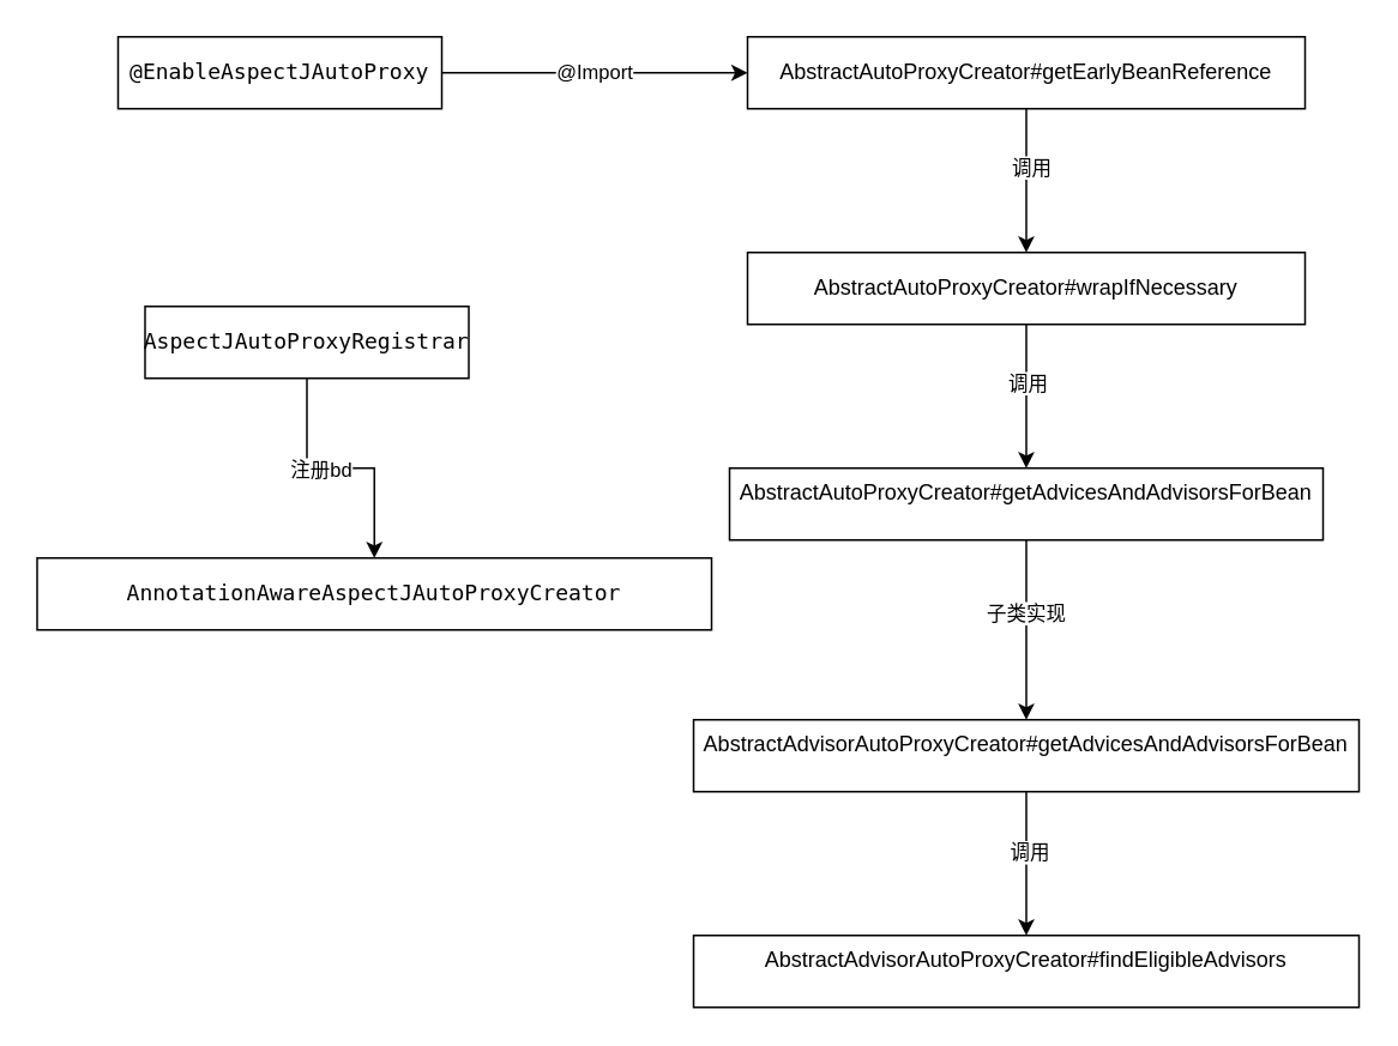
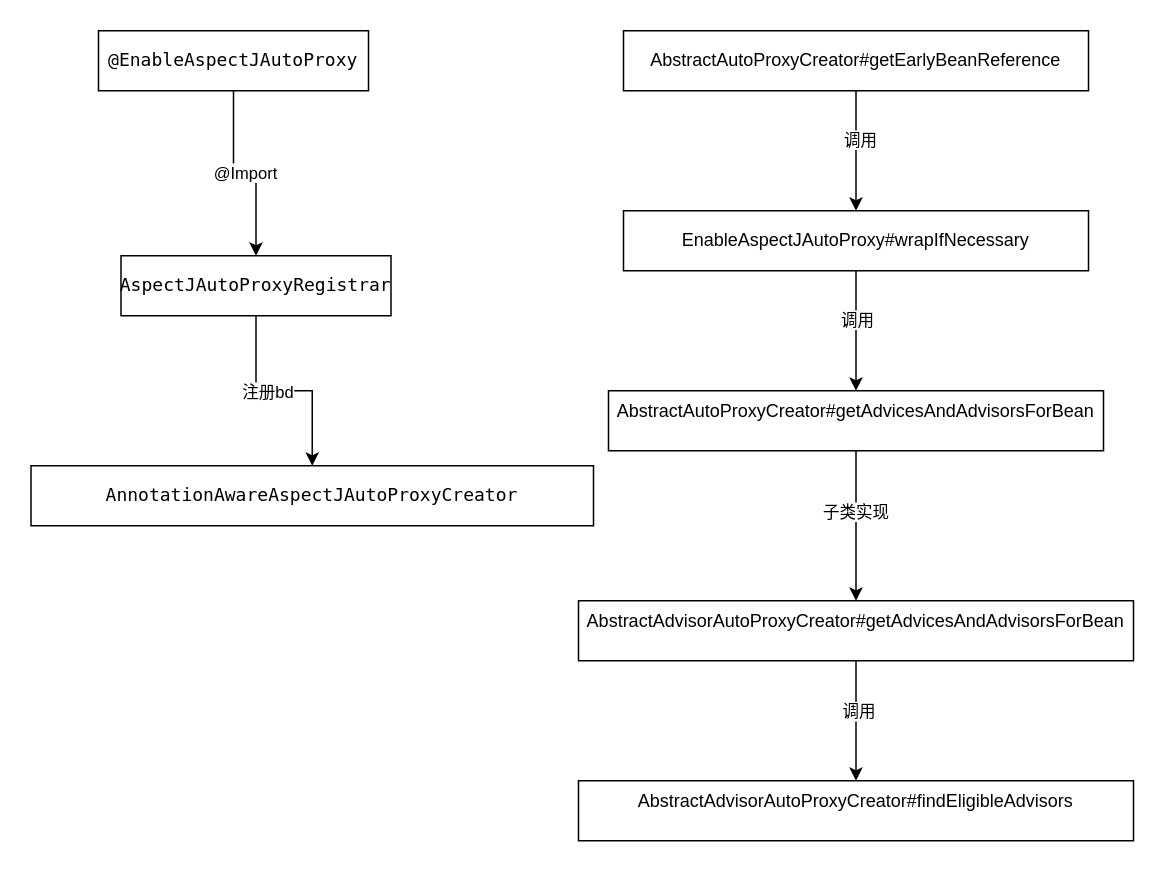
- <mxCell id="2" value="@Import" style="edgeStyle=orthogonalEdgeStyle;rounded=0;orthogonalLoop=1;jettySize=auto;html=1;" edge="1" parent="1" source="3" target="10"><mxGeometry relative="1" as="geometry" /></mxCell>
+ <mxCell id="2" value="@Import" style="edgeStyle=orthogonalEdgeStyle;rounded=0;orthogonalLoop=1;jettySize=auto;html=1;entryX=0.5;entryY=0;entryDx=0;entryDy=0;" edge="1" parent="1" source="3" target="6"><mxGeometry relative="1" as="geometry" /></mxCell>
- <mxCell id="13" value="&lt;pre&gt;&lt;font face=&quot;Helvetica&quot;&gt;&lt;span style=&quot;text-align: left&quot;&gt;AbstractAutoProxyCreator#&lt;/span&gt;wrapIfNecessary&lt;/font&gt;&lt;font face=&quot;consolas, monospace&quot;&gt;&lt;br&gt;&lt;/font&gt;&lt;/pre&gt;" style="rounded=0;whiteSpace=wrap;html=1;" vertex="1" parent="1"><mxGeometry x="415" y="140" width="310" height="40" as="geometry" /></mxCell>
+ <mxCell id="13" value="&lt;pre&gt;&lt;font face=&quot;Helvetica&quot;&gt;&lt;span style=&quot;text-align: left&quot;&gt;EnableAspectJAutoProxy#&lt;/span&gt;wrapIfNecessary&lt;/font&gt;&lt;font face=&quot;consolas, monospace&quot;&gt;&lt;br&gt;&lt;/font&gt;&lt;/pre&gt;" style="rounded=0;whiteSpace=wrap;html=1;" vertex="1" parent="1"><mxGeometry x="415" y="140" width="310" height="40" as="geometry" /></mxCell>
